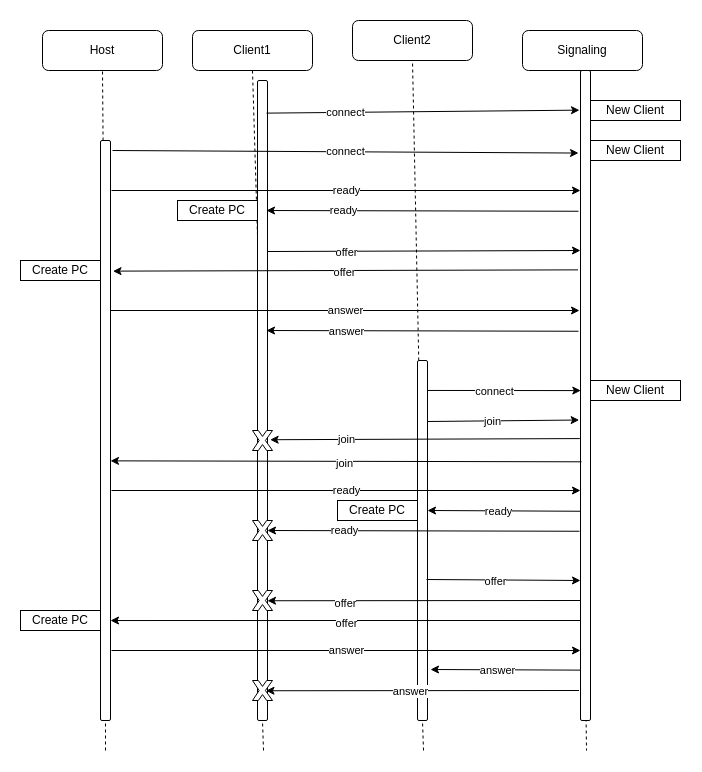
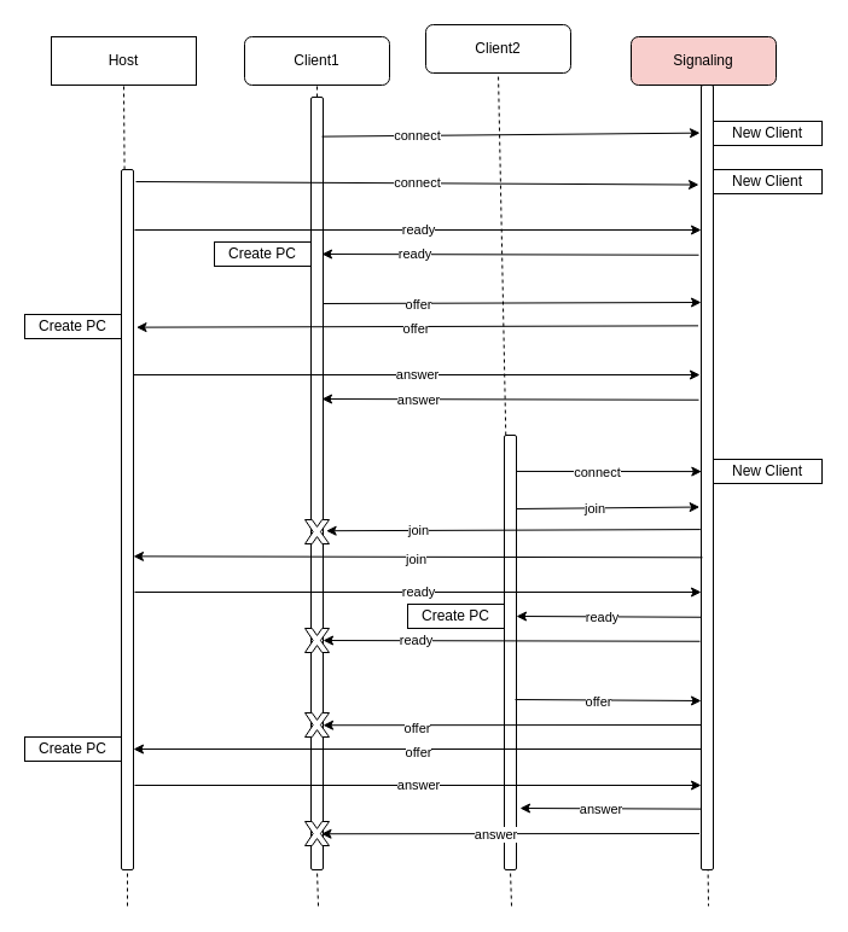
- <mxCell id="2" value="Host" style="rounded=1;whiteSpace=wrap;html=1;" parent="1" vertex="1"><mxGeometry x="42" y="30" width="120" height="40" as="geometry" /></mxCell>
+ <mxCell id="2" value="Host" style="whiteSpace=wrap;html=1;rounded=0;" parent="1" vertex="1"><mxGeometry x="42" y="30" width="120" height="40" as="geometry" /></mxCell>
- <mxCell id="3" value="Client1" style="rounded=1;whiteSpace=wrap;html=1;" parent="1" vertex="1"><mxGeometry x="192" y="30" width="120" height="40" as="geometry" /></mxCell>
+ <mxCell id="3" value="Client1" style="rounded=1;whiteSpace=wrap;html=1;" parent="1" vertex="1"><mxGeometry x="202" y="30" width="120" height="40" as="geometry" /></mxCell>
- <mxCell id="8" value="&lt;div&gt;Signaling&lt;/div&gt;" style="rounded=1;whiteSpace=wrap;html=1;" parent="1" vertex="1"><mxGeometry x="522" y="30" width="120" height="40" as="geometry" /></mxCell>
+ <mxCell id="8" value="&lt;div&gt;Signaling&lt;/div&gt;" style="rounded=1;whiteSpace=wrap;html=1;fillColor=#f8cecc;" parent="1" vertex="1"><mxGeometry x="522" y="30" width="120" height="40" as="geometry" /></mxCell>
